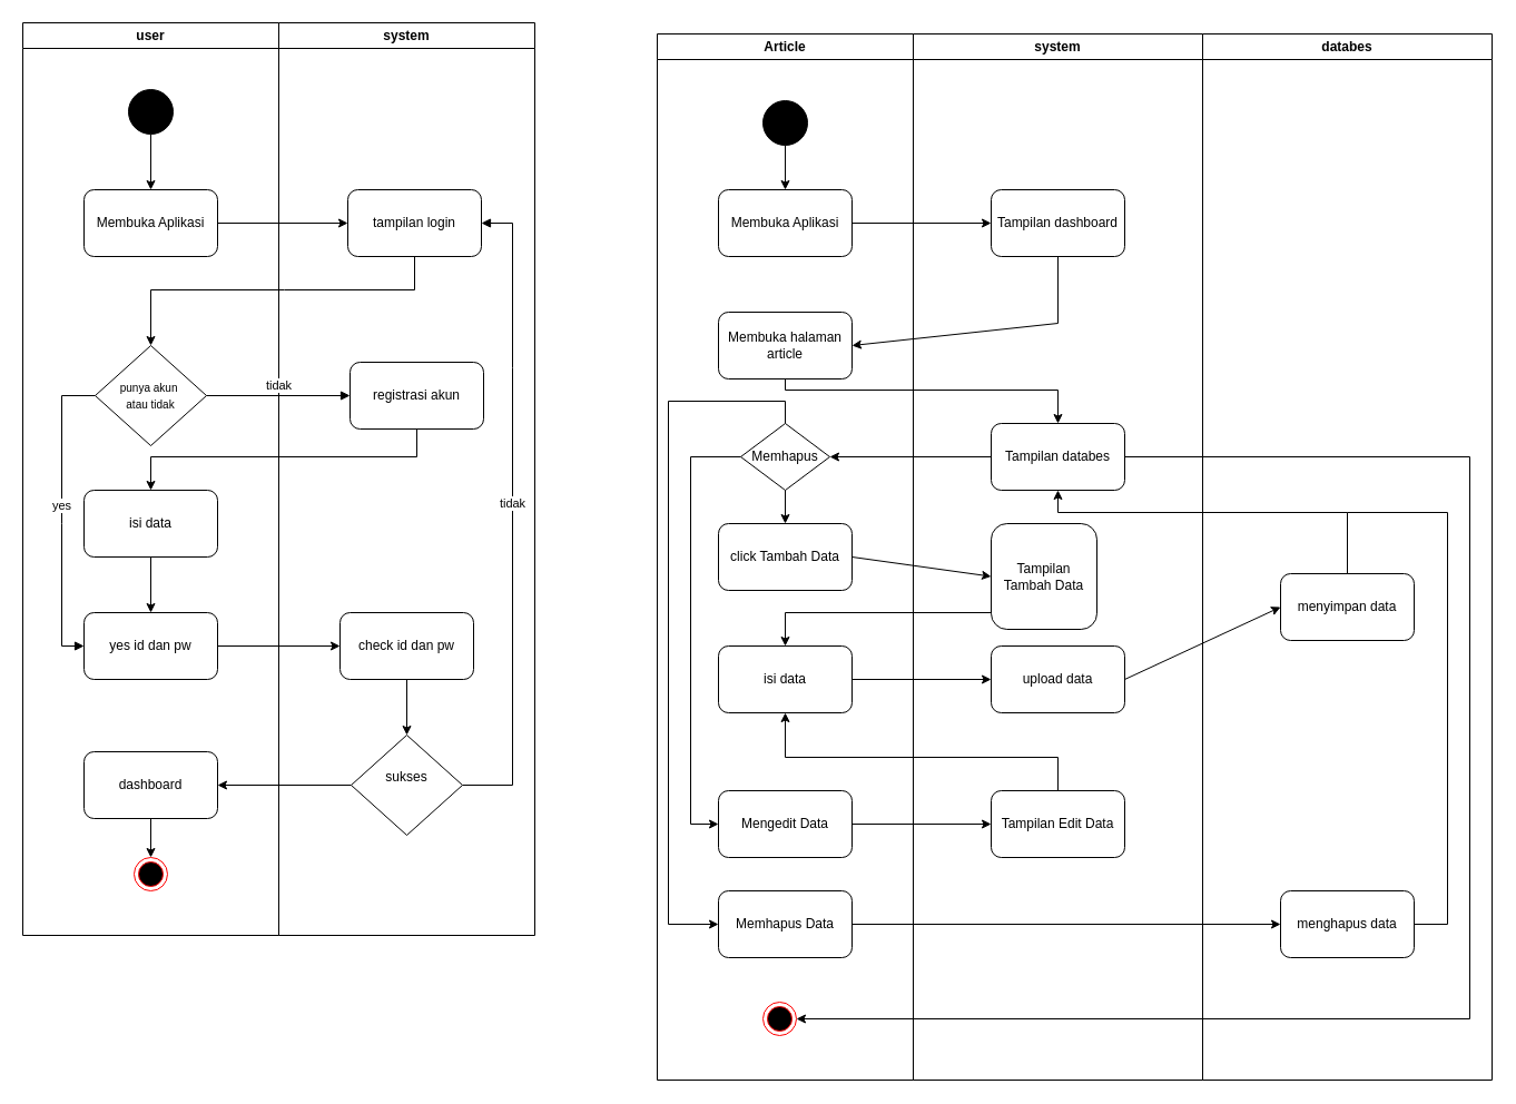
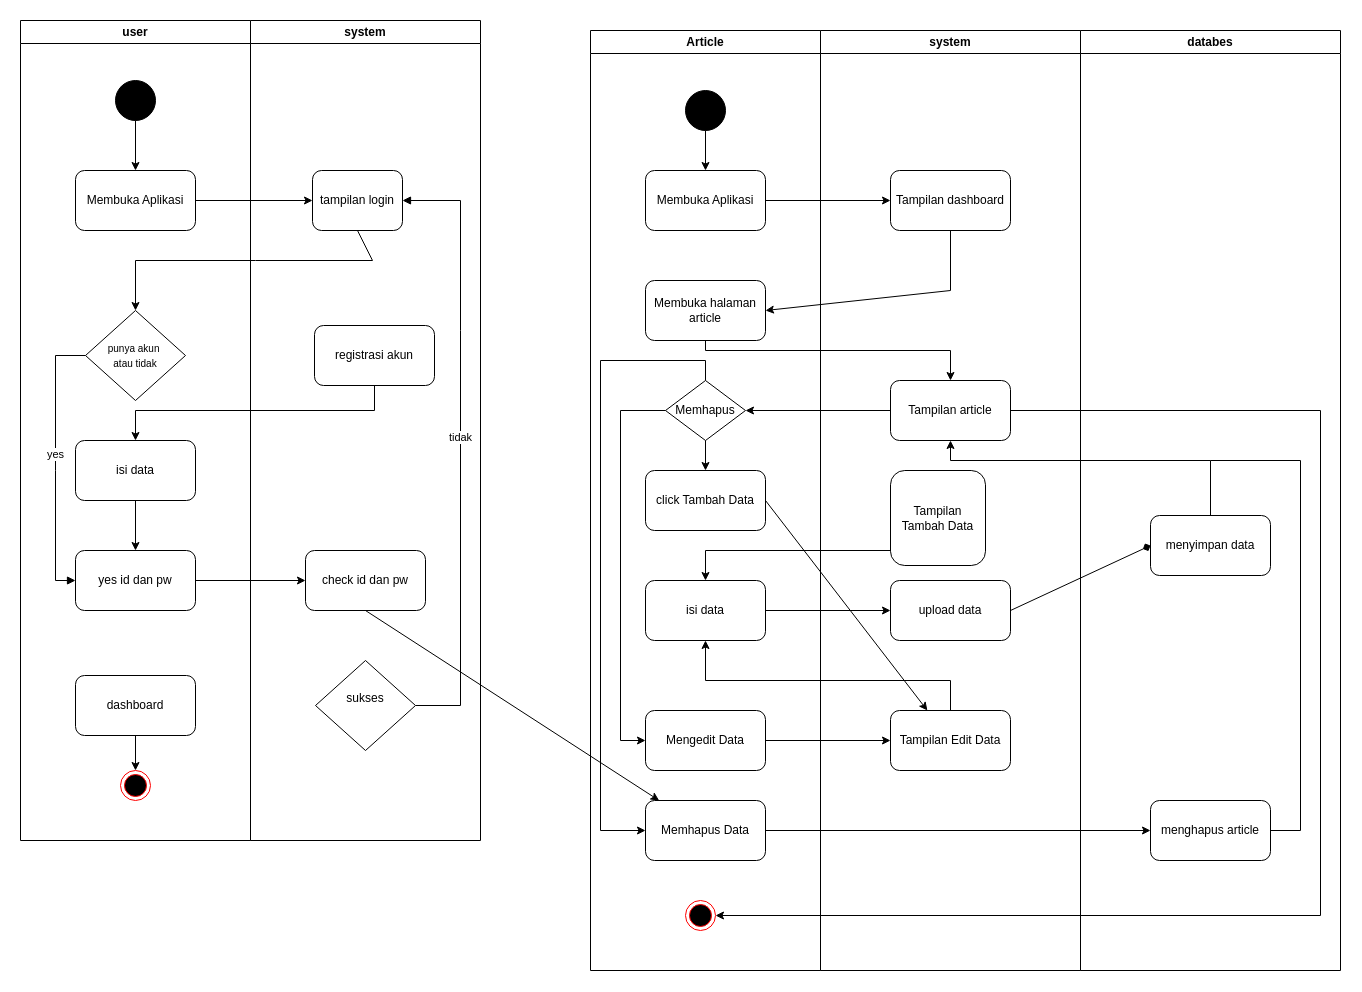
- <mxCell id="3" value="tampilan login" style="rounded=1;whiteSpace=wrap;html=1;" vertex="1" parent="2"><mxGeometry x="62" y="150" width="120" height="60" as="geometry" /></mxCell>
+ <mxCell id="3" value="tampilan login" style="rounded=1;whiteSpace=wrap;html=1;" vertex="1" parent="2"><mxGeometry x="62" y="150" width="90" height="60" as="geometry" /></mxCell>
- <mxCell id="20" value="tidak" style="html=1;verticalAlign=bottom;endArrow=block;curved=0;rounded=0;exitX=1;exitY=0.5;exitDx=0;exitDy=0;entryX=0;entryY=0.5;entryDx=0;entryDy=0;" edge="1" parent="2" source="8" target="19"><mxGeometry width="80" relative="1" as="geometry"><mxPoint x="-65" y="325" as="sourcePoint" /><mxPoint x="65" y="315" as="targetPoint" /></mxGeometry></mxCell>
- <mxCell id="49" value="Tampilan databes" style="rounded=1;whiteSpace=wrap;html=1;" vertex="1" parent="47"><mxGeometry x="70" y="350" width="120" height="60" as="geometry" /></mxCell>
+ <mxCell id="49" value="Tampilan article" style="rounded=1;whiteSpace=wrap;html=1;" vertex="1" parent="47"><mxGeometry x="70" y="350" width="120" height="60" as="geometry" /></mxCell>
- <mxCell id="60" value="" style="endArrow=classic;html=1;rounded=0;exitX=1;exitY=0.5;exitDx=0;exitDy=0;entryX=0;entryY=0.5;entryDx=0;entryDy=0;" edge="1" parent="1" source="33" target="50"><mxGeometry width="50" height="50" relative="1" as="geometry"><mxPoint x="859" y="550" as="sourcePoint" /><mxPoint x="869" y="500" as="targetPoint" /></mxGeometry></mxCell>
+ <mxCell id="60" value="" style="endArrow=classic;html=1;rounded=0;exitX=1;exitY=0.5;exitDx=0;exitDy=0;" edge="1" parent="1" source="33" target="38"><mxGeometry width="50" height="50" relative="1" as="geometry"><mxPoint x="859" y="550" as="sourcePoint" /><mxPoint x="869" y="500" as="targetPoint" /></mxGeometry></mxCell>
- <mxCell id="61" value="" style="endArrow=classic;html=1;rounded=0;exitX=1;exitY=0.5;exitDx=0;exitDy=0;entryX=0;entryY=0.5;entryDx=0;entryDy=0;" edge="1" parent="1" source="34" target="53"><mxGeometry width="50" height="50" relative="1" as="geometry"><mxPoint x="1015" y="475" as="sourcePoint" /><mxPoint x="950" y="708" as="targetPoint" /></mxGeometry></mxCell>
+ <mxCell id="61" value="" style="endArrow=diamond;html=1;rounded=0;exitX=1;exitY=0.5;exitDx=0;exitDy=0;entryX=0;entryY=0.5;entryDx=0;entryDy=0;" edge="1" parent="1" source="34" target="53"><mxGeometry width="50" height="50" relative="1" as="geometry"><mxPoint x="1015" y="475" as="sourcePoint" /><mxPoint x="950" y="708" as="targetPoint" /></mxGeometry></mxCell>
- <mxCell id="24" value="" style="endArrow=classic;html=1;rounded=0;entryX=0.5;entryY=0;entryDx=0;entryDy=0;exitX=0.5;exitY=1;exitDx=0;exitDy=0;" edge="1" parent="2" source="22" target="23"><mxGeometry width="50" height="50" relative="1" as="geometry"><mxPoint x="100" y="550" as="sourcePoint" /><mxPoint x="91" y="589" as="targetPoint" /></mxGeometry></mxCell>
+ <mxCell id="24" value="" style="endArrow=classic;html=1;rounded=0;exitX=0.5;exitY=1;exitDx=0;exitDy=0;" edge="1" parent="2" source="22" target="45"><mxGeometry width="50" height="50" relative="1" as="geometry"><mxPoint x="100" y="550" as="sourcePoint" /><mxPoint x="91" y="589" as="targetPoint" /></mxGeometry></mxCell>
- <mxCell id="26" value="" style="endArrow=classic;html=1;rounded=0;exitX=0;exitY=0.5;exitDx=0;exitDy=0;entryX=1;entryY=0.5;entryDx=0;entryDy=0;" edge="1" parent="2" source="23" target="13"><mxGeometry width="50" height="50" relative="1" as="geometry"><mxPoint x="-80" y="670" as="sourcePoint" /><mxPoint x="-30" y="620" as="targetPoint" /></mxGeometry></mxCell>
- <mxCell id="52" value="menghapus data" style="rounded=1;whiteSpace=wrap;html=1;" vertex="1" parent="51"><mxGeometry x="70" y="770" width="120" height="60" as="geometry" /></mxCell>
+ <mxCell id="52" value="menghapus article" style="rounded=1;whiteSpace=wrap;html=1;" vertex="1" parent="51"><mxGeometry x="70" y="770" width="120" height="60" as="geometry" /></mxCell>
